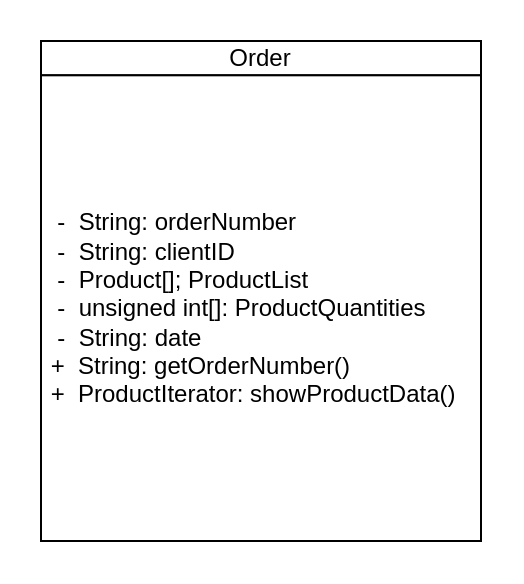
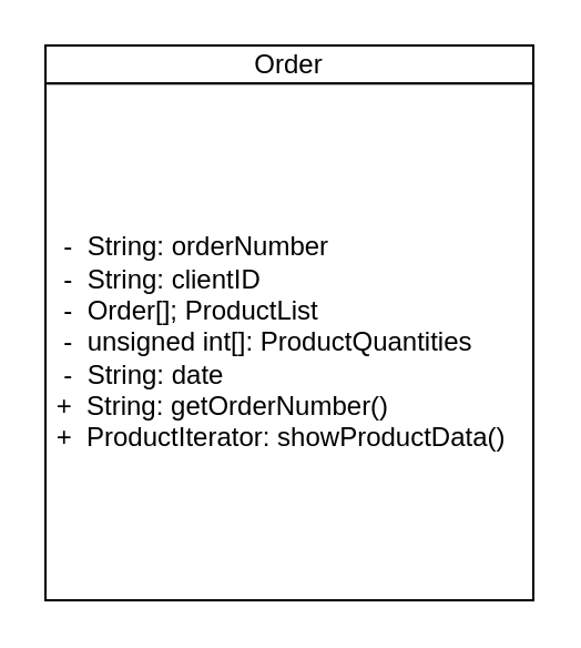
- <mxCell id="4" value="&amp;nbsp; -&amp;nbsp; String: orderNumber&lt;br&gt;&amp;nbsp; -&amp;nbsp; String: clientID&lt;br&gt;&amp;nbsp; -&amp;nbsp; Product[]; ProductList&lt;br&gt;&amp;nbsp; -&amp;nbsp; unsigned int[]: ProductQuantities&lt;br&gt;&amp;nbsp; -&amp;nbsp; String: date&lt;br&gt;&amp;nbsp;+&amp;nbsp; String: getOrderNumber()&lt;br&gt;&amp;nbsp;+&amp;nbsp; ProductIterator: showProductData()" style="text;html=1;align=left;verticalAlign=middle;whiteSpace=wrap;rounded=0;strokeColor=#000000;fillColor=#ffffff;" parent="2" vertex="1"><mxGeometry y="17.155" width="220.0" height="232.845" as="geometry" /></mxCell>
+ <mxCell id="4" value="&amp;nbsp; -&amp;nbsp; String: orderNumber&lt;br&gt;&amp;nbsp; -&amp;nbsp; String: clientID&lt;br&gt;&amp;nbsp; -&amp;nbsp; Order[]; ProductList&lt;br&gt;&amp;nbsp; -&amp;nbsp; unsigned int[]: ProductQuantities&lt;br&gt;&amp;nbsp; -&amp;nbsp; String: date&lt;br&gt;&amp;nbsp;+&amp;nbsp; String: getOrderNumber()&lt;br&gt;&amp;nbsp;+&amp;nbsp; ProductIterator: showProductData()" style="text;html=1;align=left;verticalAlign=middle;whiteSpace=wrap;rounded=0;strokeColor=#000000;fillColor=#ffffff;" parent="2" vertex="1"><mxGeometry y="17.155" width="220.0" height="232.845" as="geometry" /></mxCell>
